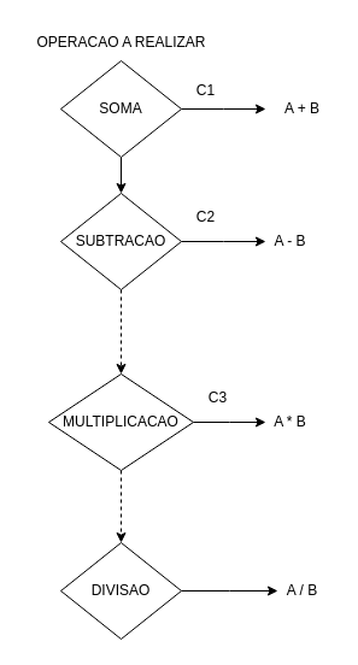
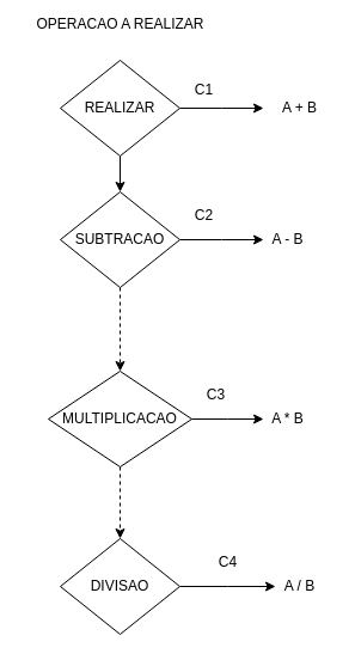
- <mxCell id="14" value="OPERACAO A REALIZAR" style="text;html=1;align=center;verticalAlign=middle;resizable=0;points=[];autosize=1;strokeColor=none;fillColor=none;" vertex="1" parent="1"><mxGeometry x="20" y="20" width="160" height="30" as="geometry" /></mxCell>
+ <mxCell id="14" value="OPERACAO A REALIZAR" style="text;html=1;align=center;verticalAlign=middle;resizable=0;points=[];autosize=1;strokeColor=none;fillColor=none;" vertex="1" parent="1"><mxGeometry x="20" y="5" width="160" height="30" as="geometry" /></mxCell>
- <mxCell id="7" value="SOMA" style="rhombus;whiteSpace=wrap;html=1;" vertex="1" parent="1"><mxGeometry x="50" y="50" width="100" height="80" as="geometry" /></mxCell>
+ <mxCell id="7" value="REALIZAR" style="rhombus;whiteSpace=wrap;html=1;" vertex="1" parent="1"><mxGeometry x="50" y="50" width="100" height="80" as="geometry" /></mxCell>
+ <mxCell id="21" value="C4" style="text;html=1;align=center;verticalAlign=middle;resizable=0;points=[];autosize=1;strokeColor=none;fillColor=none;fontSize=12;" vertex="1" parent="1"><mxGeometry x="170" y="455" width="40" height="30" as="geometry" /></mxCell>
